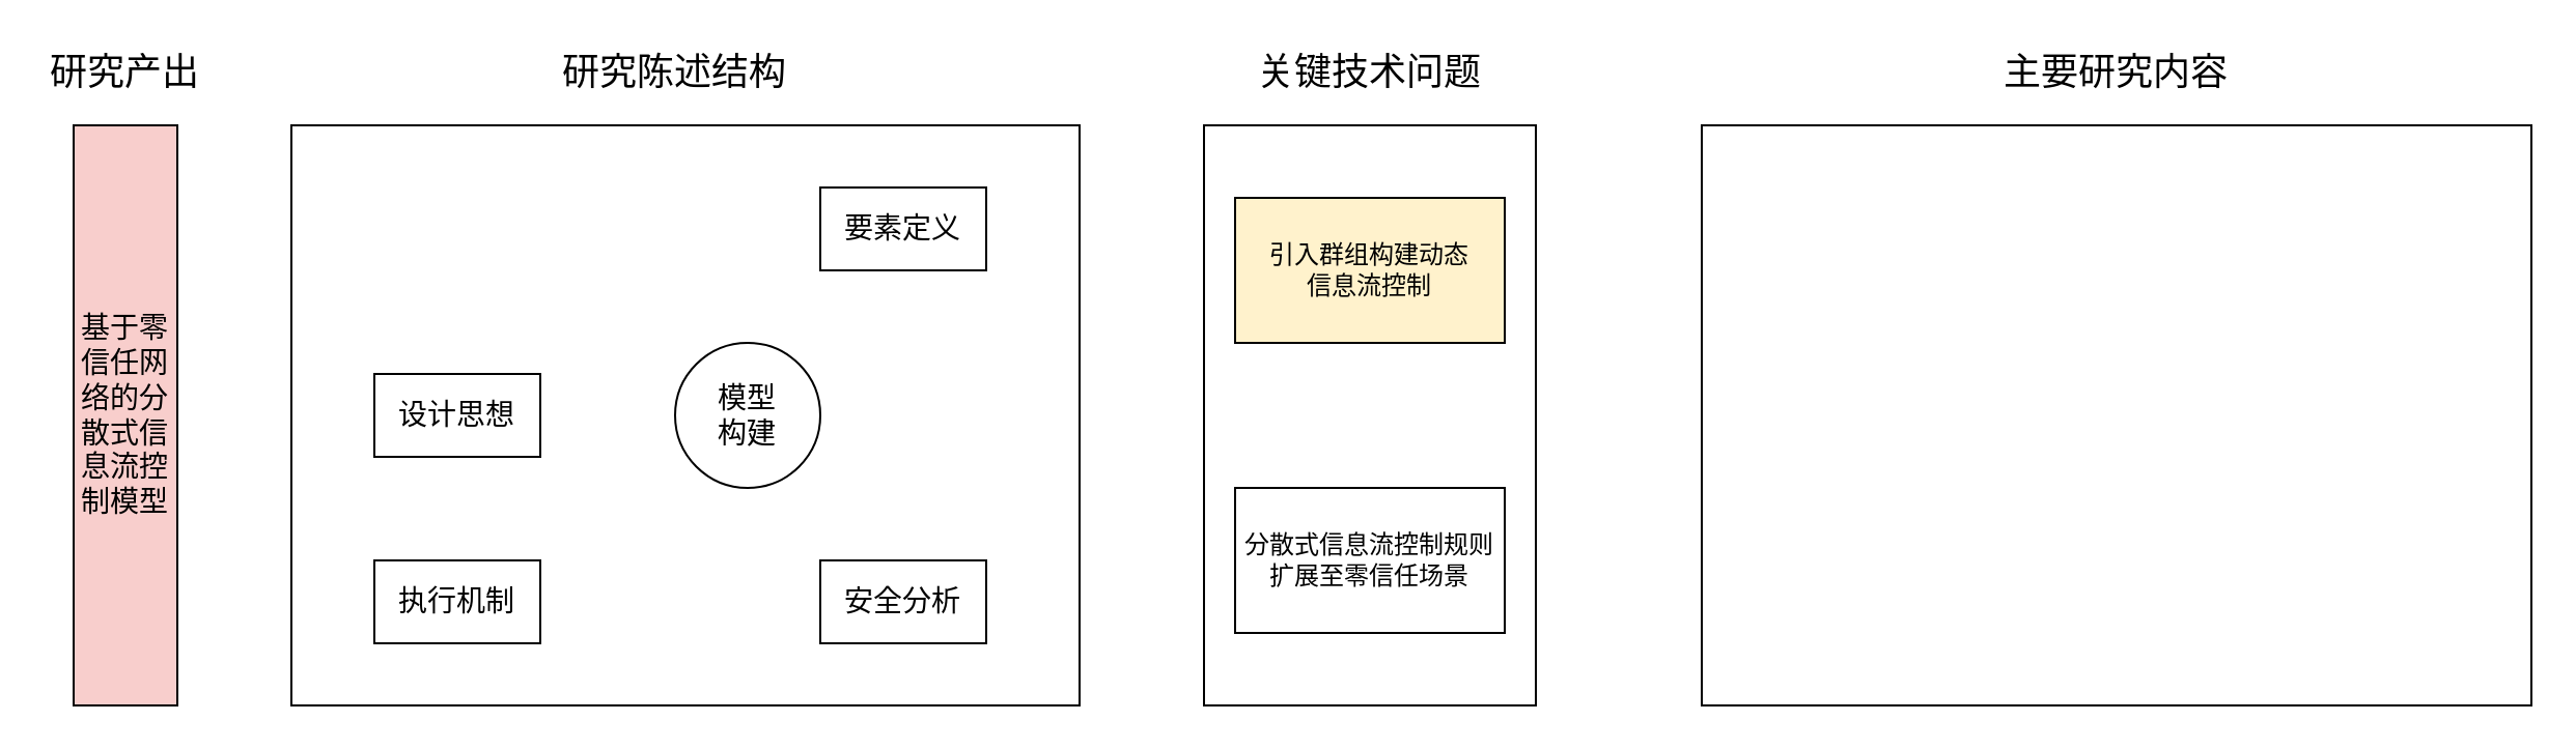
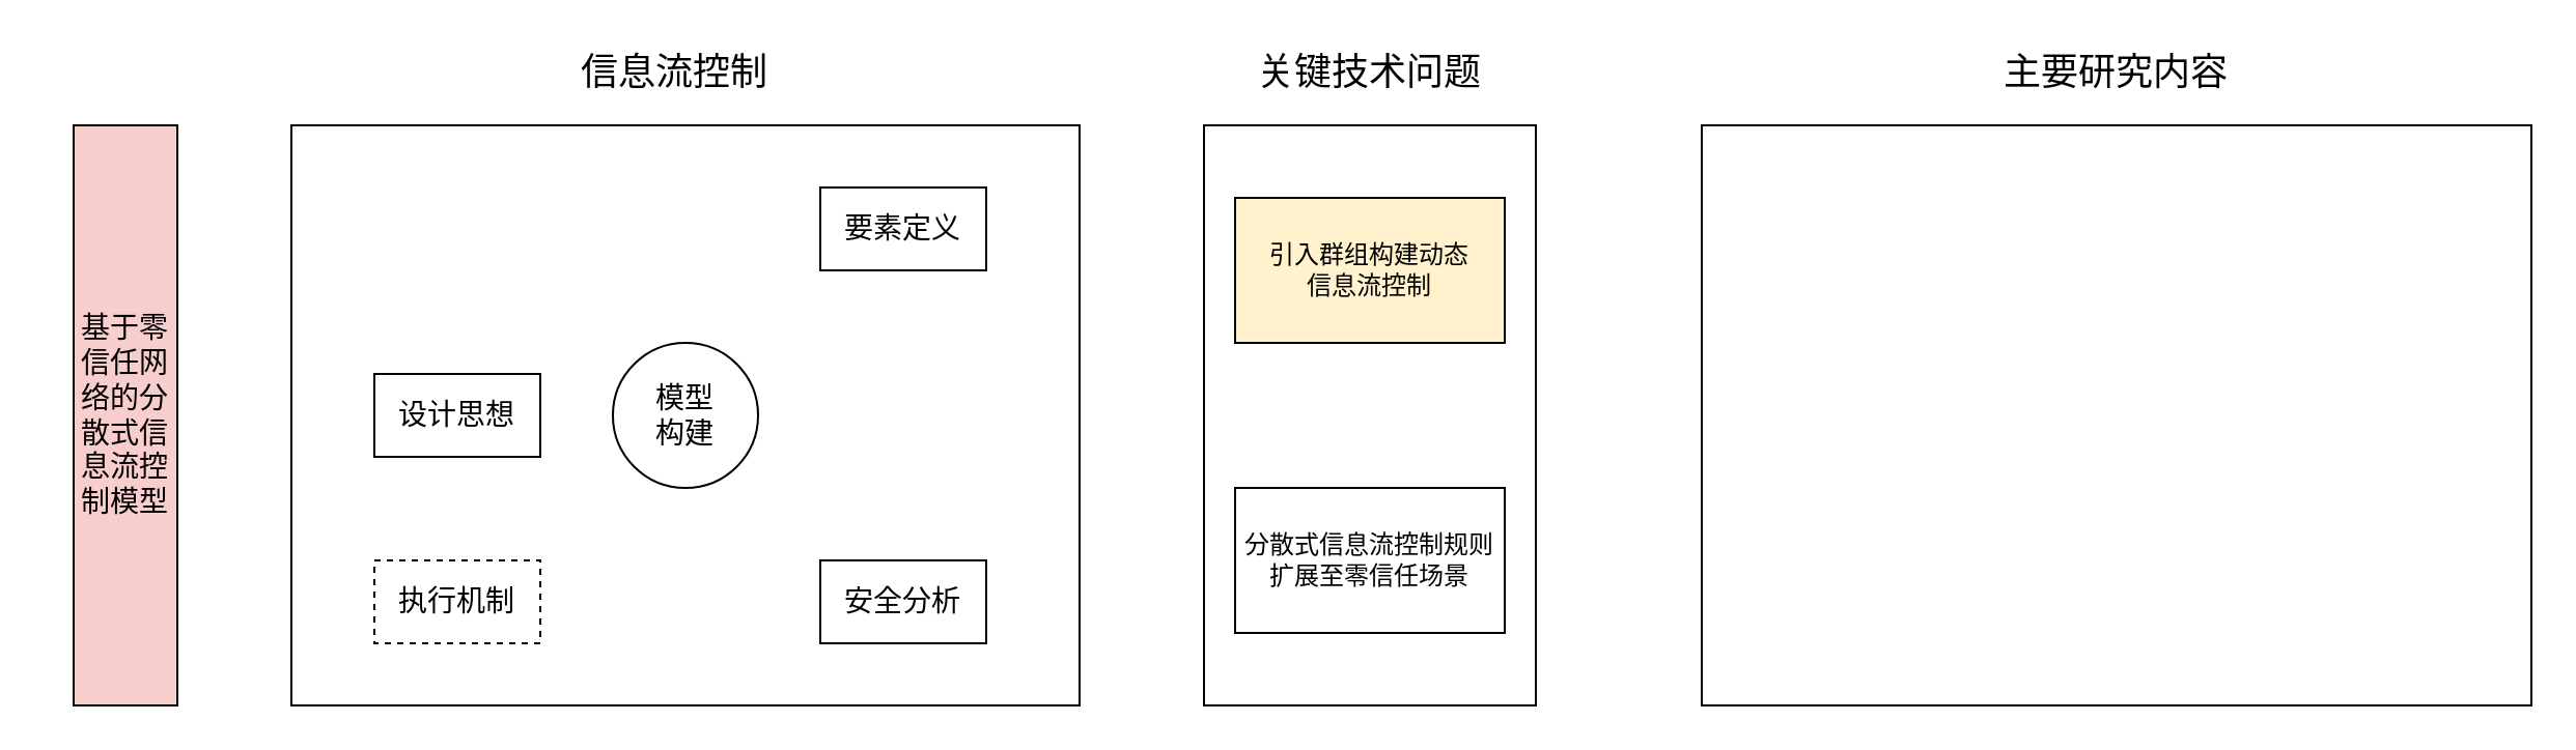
- <mxCell id="4" value="&lt;font style=&quot;font-size: 18px;&quot;&gt;研究产出&lt;/font&gt;" style="text;html=1;strokeColor=none;fillColor=none;align=center;verticalAlign=middle;whiteSpace=wrap;rounded=0;" vertex="1" parent="1"><mxGeometry x="20" y="20" width="80" height="30" as="geometry" /></mxCell>
- <mxCell id="5" value="&lt;font style=&quot;font-size: 18px;&quot;&gt;研究陈述结构&lt;/font&gt;" style="text;html=1;strokeColor=none;fillColor=none;align=center;verticalAlign=middle;whiteSpace=wrap;rounded=0;" vertex="1" parent="1"><mxGeometry x="255" y="20" width="140" height="30" as="geometry" /></mxCell>
+ <mxCell id="5" value="&lt;font style=&quot;font-size: 18px;&quot;&gt;信息流控制&lt;/font&gt;" style="text;html=1;strokeColor=none;fillColor=none;align=center;verticalAlign=middle;whiteSpace=wrap;rounded=0;" vertex="1" parent="1"><mxGeometry x="255" y="20" width="140" height="30" as="geometry" /></mxCell>
- <mxCell id="6" value="&lt;font style=&quot;font-size: 14px;&quot;&gt;模型&lt;br&gt;构建&lt;/font&gt;" style="ellipse;whiteSpace=wrap;html=1;aspect=fixed;" vertex="1" parent="1"><mxGeometry x="325" y="165" width="70" height="70" as="geometry" /></mxCell>
+ <mxCell id="6" value="&lt;font style=&quot;font-size: 14px;&quot;&gt;模型&lt;br&gt;构建&lt;/font&gt;" style="ellipse;whiteSpace=wrap;html=1;aspect=fixed;" vertex="1" parent="1"><mxGeometry x="295" y="165" width="70" height="70" as="geometry" /></mxCell>
- <mxCell id="16" value="&lt;span style=&quot;font-size: 14px;&quot;&gt;执行机制&lt;/span&gt;" style="rounded=0;whiteSpace=wrap;html=1;" vertex="1" parent="1"><mxGeometry x="180" y="270" width="80" height="40" as="geometry" /></mxCell>
+ <mxCell id="16" value="&lt;span style=&quot;font-size: 14px;&quot;&gt;执行机制&lt;/span&gt;" style="rounded=0;whiteSpace=wrap;html=1;dashed=1;" vertex="1" parent="1"><mxGeometry x="180" y="270" width="80" height="40" as="geometry" /></mxCell>
